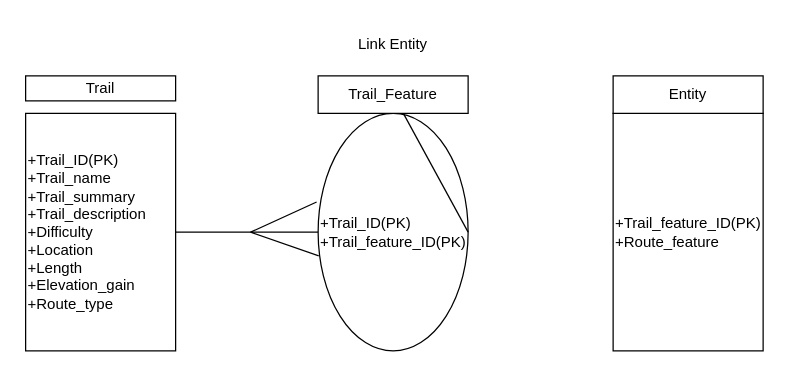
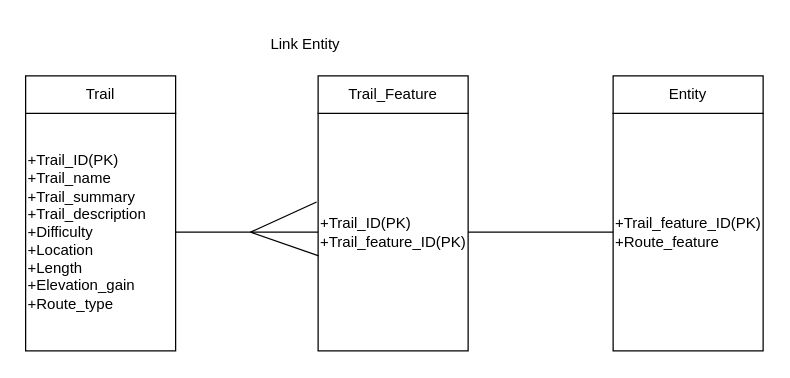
- <mxCell id="8" value="Link Entity" style="text;html=1;align=center;verticalAlign=middle;whiteSpace=wrap;rounded=0;" vertex="1" parent="1"><mxGeometry x="284" y="20" width="60" height="30" as="geometry" /></mxCell>
+ <mxCell id="8" value="Link Entity" style="text;html=1;align=center;verticalAlign=middle;whiteSpace=wrap;rounded=0;" vertex="1" parent="1"><mxGeometry x="214" y="20" width="60" height="30" as="geometry" /></mxCell>
- <mxCell id="3" value="Trail" style="rounded=0;whiteSpace=wrap;html=1;" vertex="1" parent="1"><mxGeometry x="20" y="60" width="120" height="20" as="geometry" /></mxCell>
+ <mxCell id="3" value="Trail" style="rounded=0;whiteSpace=wrap;html=1;" vertex="1" parent="1"><mxGeometry x="20" y="60" width="120" height="30" as="geometry" /></mxCell>
- <mxCell id="10" value="" style="endArrow=none;html=1;rounded=0;exitX=1;exitY=0.5;exitDx=0;exitDy=0;" edge="1" parent="1" source="4" target="5"><mxGeometry width="50" height="50" relative="1" as="geometry"><mxPoint x="270" y="310" as="sourcePoint" /><mxPoint x="320" y="260" as="targetPoint" /></mxGeometry></mxCell>
+ <mxCell id="10" value="" style="endArrow=none;html=1;rounded=0;entryX=0;entryY=0.5;entryDx=0;entryDy=0;exitX=1;exitY=0.5;exitDx=0;exitDy=0;" edge="1" parent="1" source="4" target="6"><mxGeometry width="50" height="50" relative="1" as="geometry"><mxPoint x="270" y="310" as="sourcePoint" /><mxPoint x="320" y="260" as="targetPoint" /></mxGeometry></mxCell>
- <mxCell id="4" value="+Trail_ID(PK)&lt;div&gt;+Trail_feature_ID(PK&lt;span style=&quot;background-color: initial;&quot;&gt;)&lt;/span&gt;&lt;/div&gt;" style="ellipse;whiteSpace=wrap;html=1;align=left;" vertex="1" parent="1"><mxGeometry x="254" y="90" width="120" height="190" as="geometry" /></mxCell>
+ <mxCell id="4" value="+Trail_ID(PK)&lt;div&gt;+Trail_feature_ID(PK&lt;span style=&quot;background-color: initial;&quot;&gt;)&lt;/span&gt;&lt;/div&gt;" style="rounded=0;whiteSpace=wrap;html=1;align=left;" vertex="1" parent="1"><mxGeometry x="254" y="90" width="120" height="190" as="geometry" /></mxCell>
